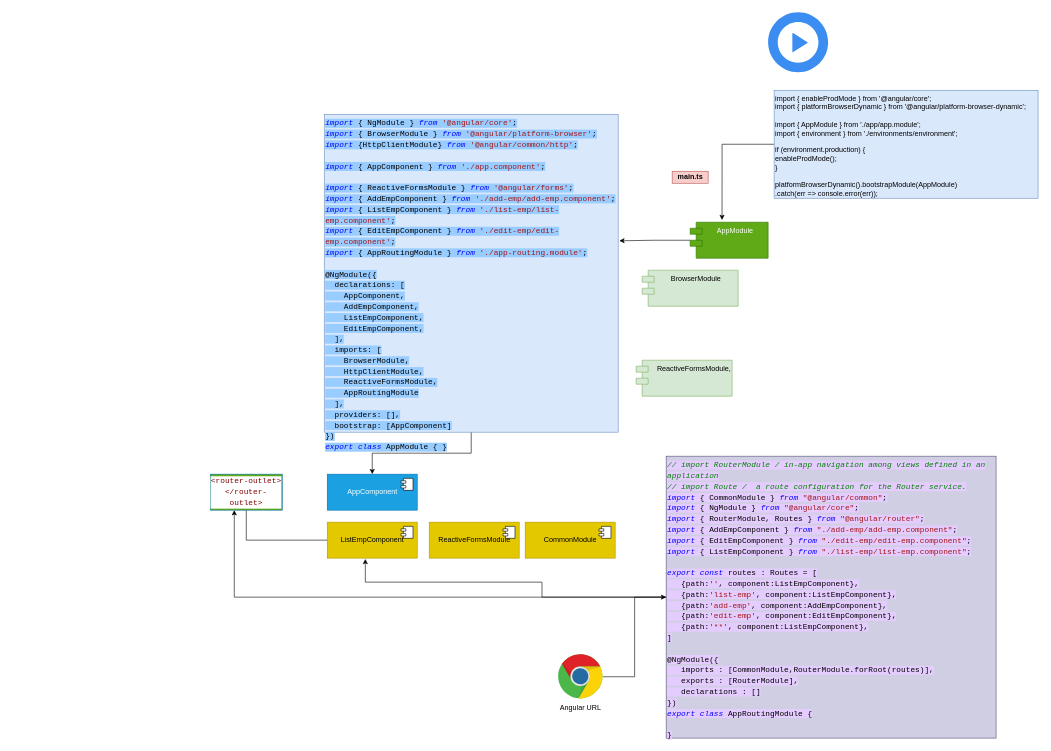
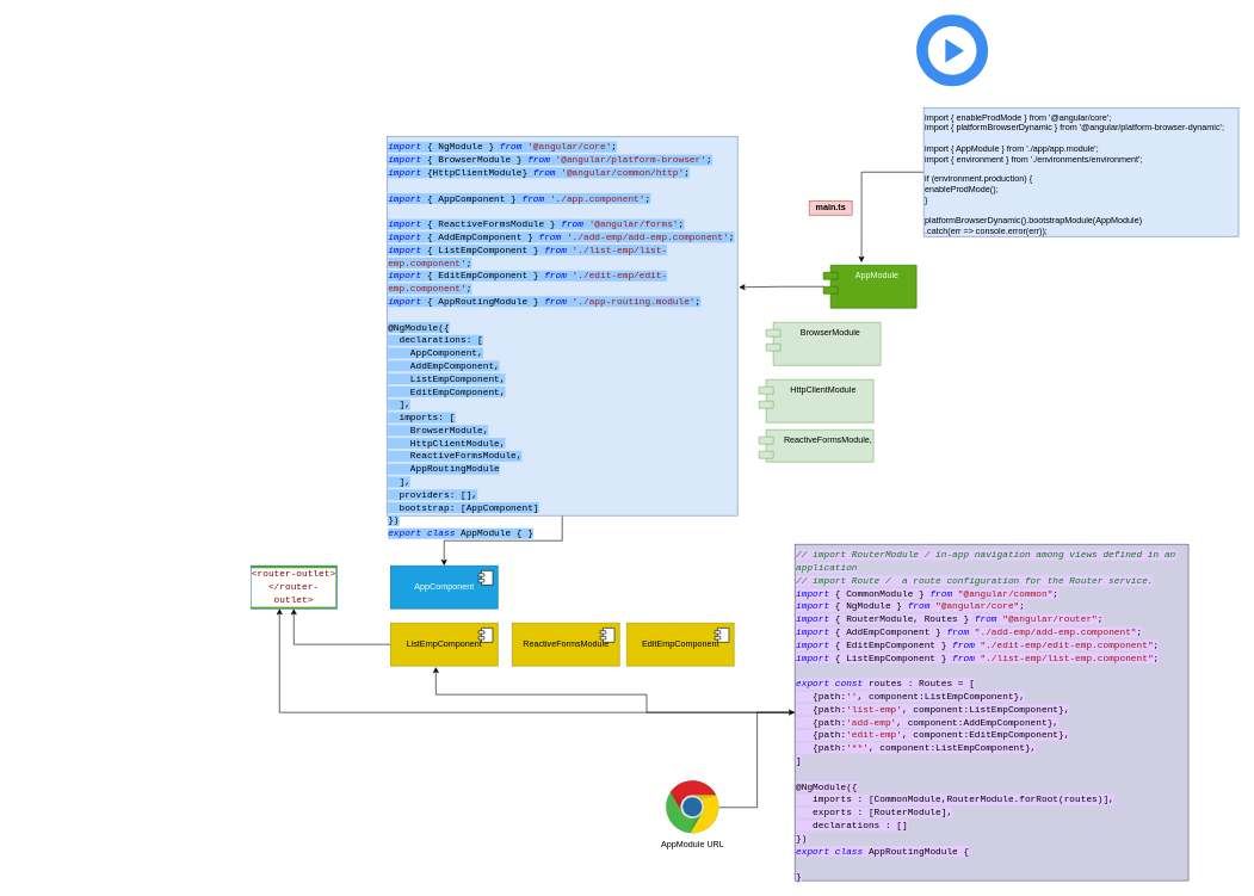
- <mxCell id="7" value="main.ts" style="text;html=1;align=center;verticalAlign=middle;resizable=0;points=[];autosize=1;fontStyle=1;fillColor=#f8cecc;strokeColor=#b85450;" vertex="1" parent="1"><mxGeometry x="1120" y="285" width="60" height="20" as="geometry" /></mxCell>
+ <mxCell id="7" value="main.ts" style="text;html=1;align=center;verticalAlign=middle;resizable=0;points=[];autosize=1;fontStyle=1;fillColor=#f8cecc;strokeColor=#b85450;" vertex="1" parent="1"><mxGeometry x="1130" y="280" width="60" height="20" as="geometry" /></mxCell>
+ <mxCell id="12" value="HttpClientModule" style="shape=module;align=left;spacingLeft=20;align=center;verticalAlign=top;fillColor=#d5e8d4;strokeColor=#82b366;" vertex="1" parent="1"><mxGeometry x="1060" y="530" width="160" height="60" as="geometry" /></mxCell>
- <mxCell id="11" value="    ReactiveFormsModule,&#10;" style="shape=module;align=left;spacingLeft=20;align=center;verticalAlign=top;fillColor=#d5e8d4;strokeColor=#82b366;" vertex="1" parent="1"><mxGeometry x="1060" y="600" width="160" height="60" as="geometry" /></mxCell>
+ <mxCell id="11" value="    ReactiveFormsModule,&#10;" style="shape=module;align=left;spacingLeft=20;align=center;verticalAlign=top;fillColor=#d5e8d4;strokeColor=#82b366;" vertex="1" parent="1"><mxGeometry x="1060" y="600" width="160" height="45" as="geometry" /></mxCell>
- <mxCell id="19" style="edgeStyle=orthogonalEdgeStyle;rounded=0;orthogonalLoop=1;jettySize=auto;html=1;endArrow=none;" edge="1" parent="1" source="20" target="23"><mxGeometry relative="1" as="geometry" /></mxCell>
+ <mxCell id="19" style="edgeStyle=orthogonalEdgeStyle;rounded=0;orthogonalLoop=1;jettySize=auto;html=1;" edge="1" parent="1" source="20" target="23"><mxGeometry relative="1" as="geometry" /></mxCell>
- <mxCell id="17" value="CommonModule" style="html=1;dropTarget=0;fillColor=#e3c800;strokeColor=#B09500;fontColor=#000000;" vertex="1" parent="1"><mxGeometry x="875" y="870" width="150" height="60" as="geometry" /></mxCell>
+ <mxCell id="17" value="EditEmpComponent" style="html=1;dropTarget=0;fillColor=#e3c800;strokeColor=#B09500;fontColor=#000000;" vertex="1" parent="1"><mxGeometry x="875" y="870" width="150" height="60" as="geometry" /></mxCell>
- <mxCell id="28" value="Angular URL" style="dashed=0;outlineConnect=0;html=1;align=center;labelPosition=center;verticalLabelPosition=bottom;verticalAlign=top;shape=mxgraph.weblogos.chrome" vertex="1" parent="1"><mxGeometry x="930" y="1090" width="74.8" height="75.4" as="geometry" /></mxCell>
+ <mxCell id="28" value="AppModule URL" style="dashed=0;outlineConnect=0;html=1;align=center;labelPosition=center;verticalLabelPosition=bottom;verticalAlign=top;shape=mxgraph.weblogos.chrome" vertex="1" parent="1"><mxGeometry x="930" y="1090" width="74.8" height="75.4" as="geometry" /></mxCell>
